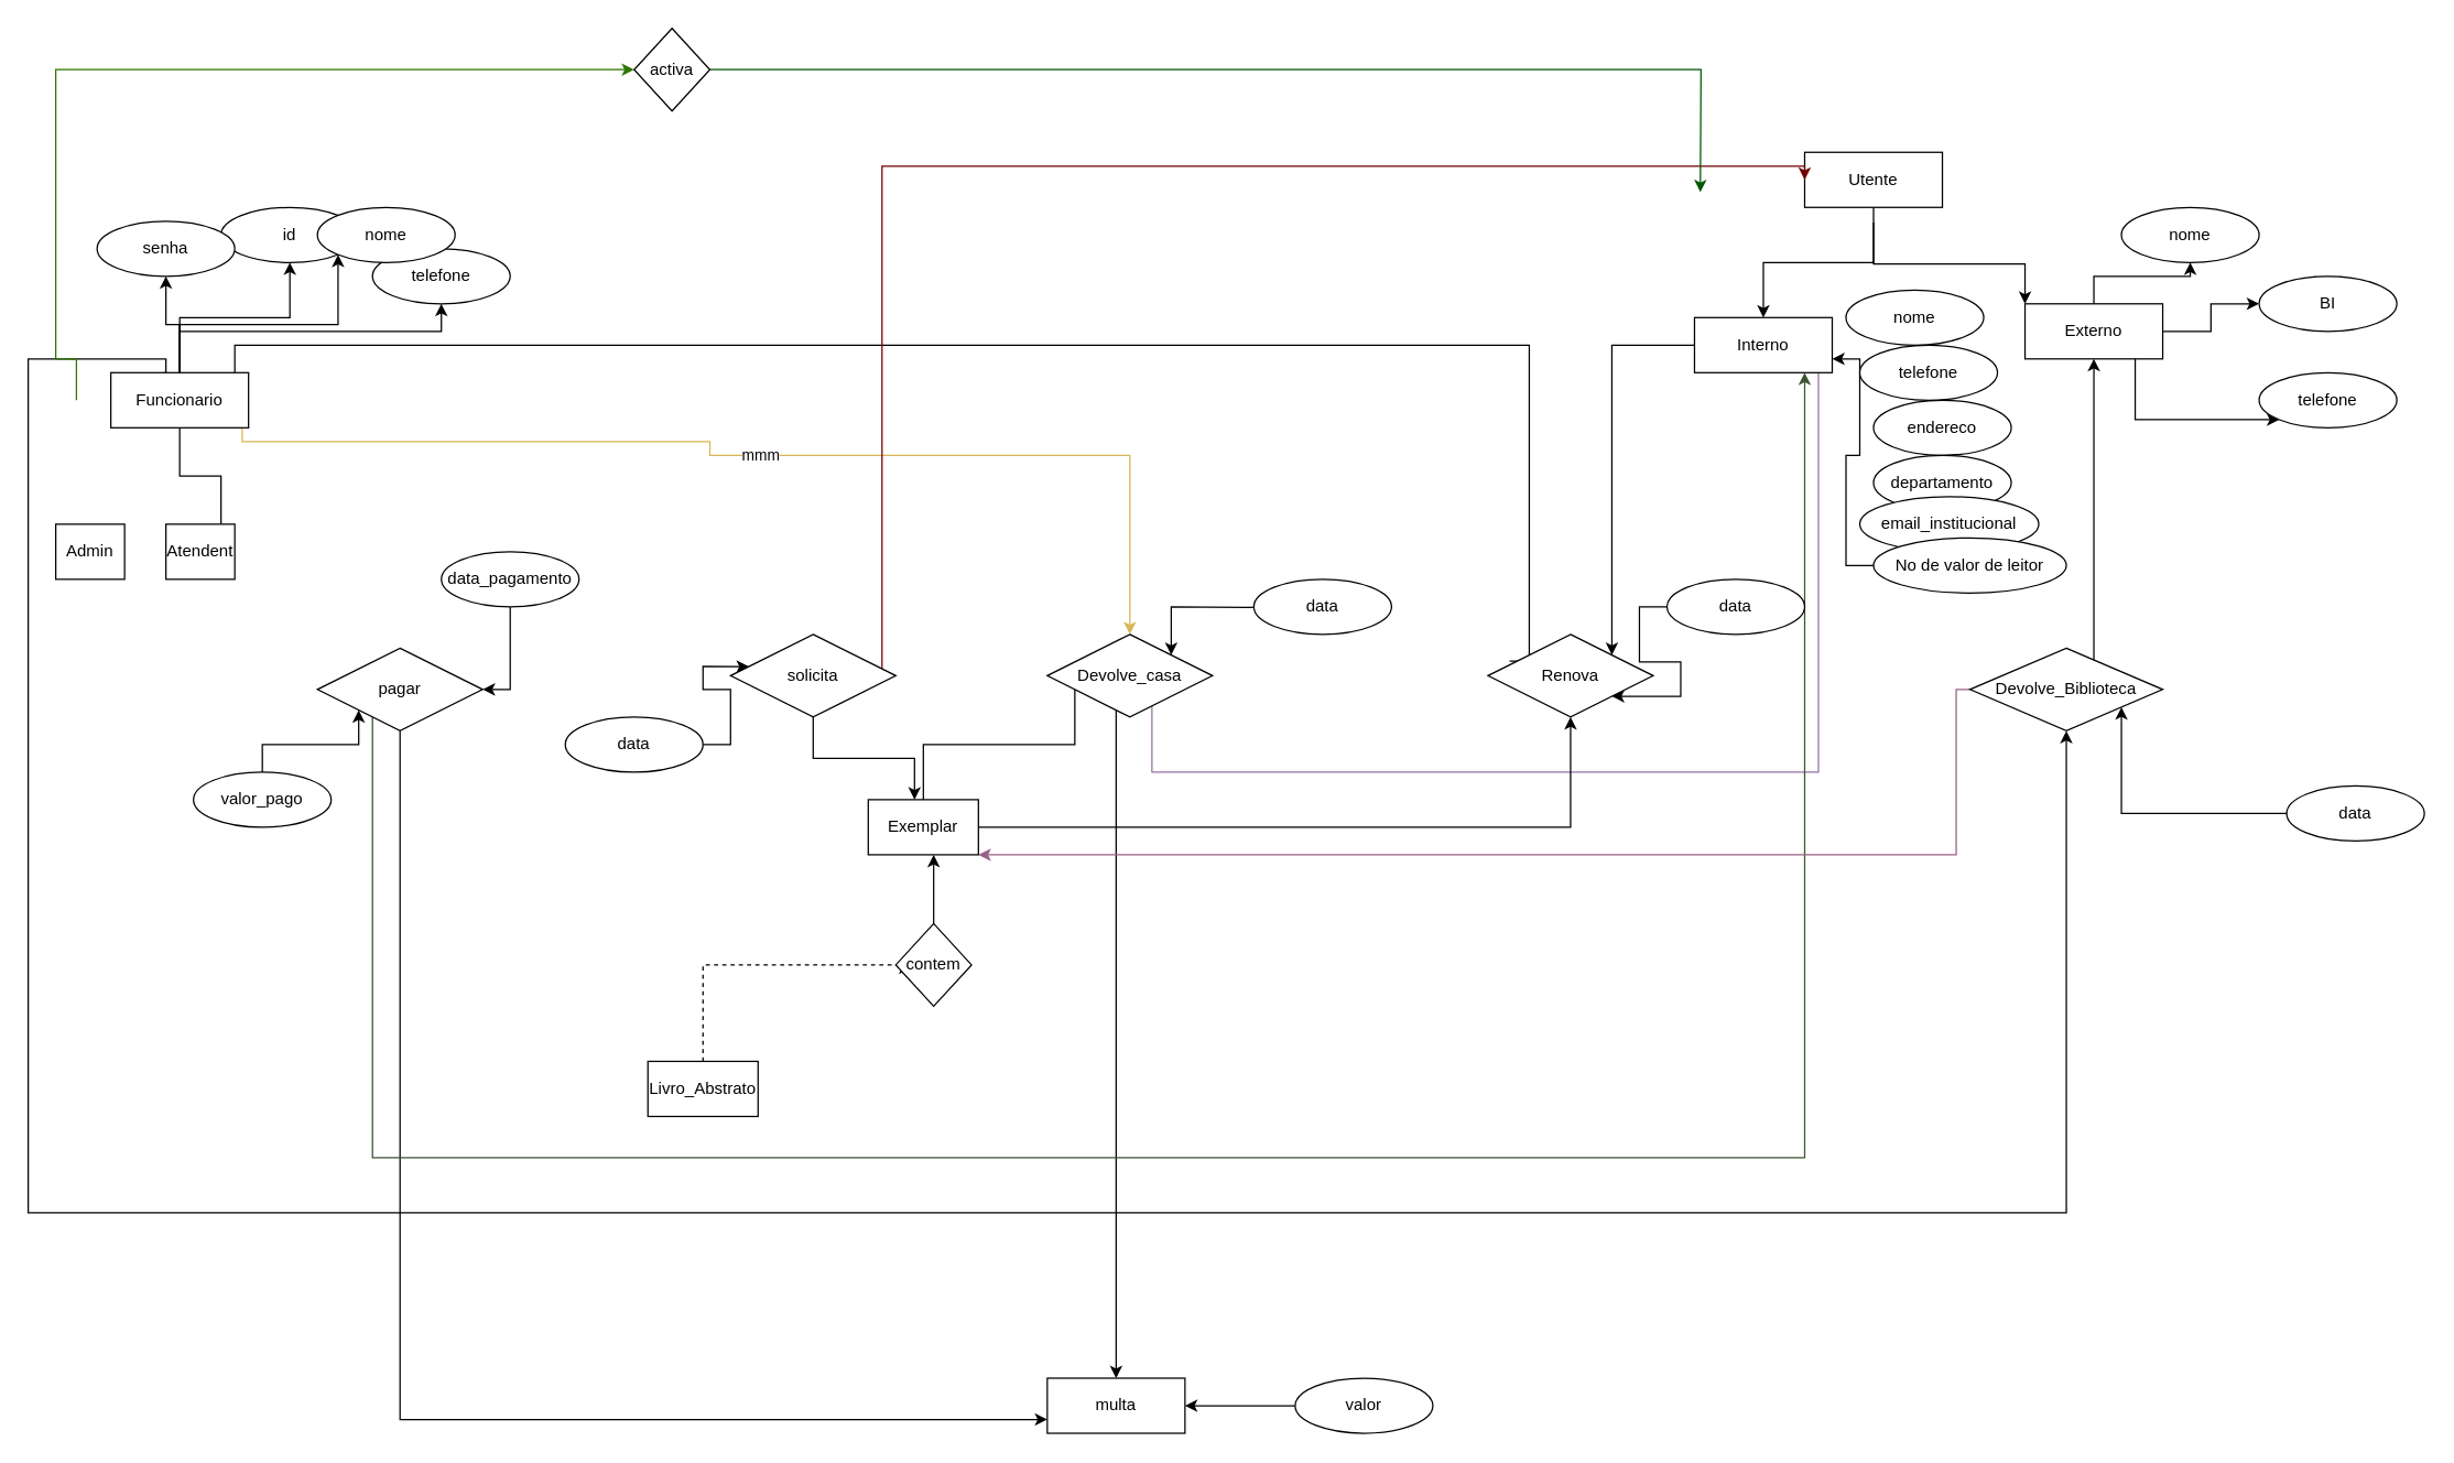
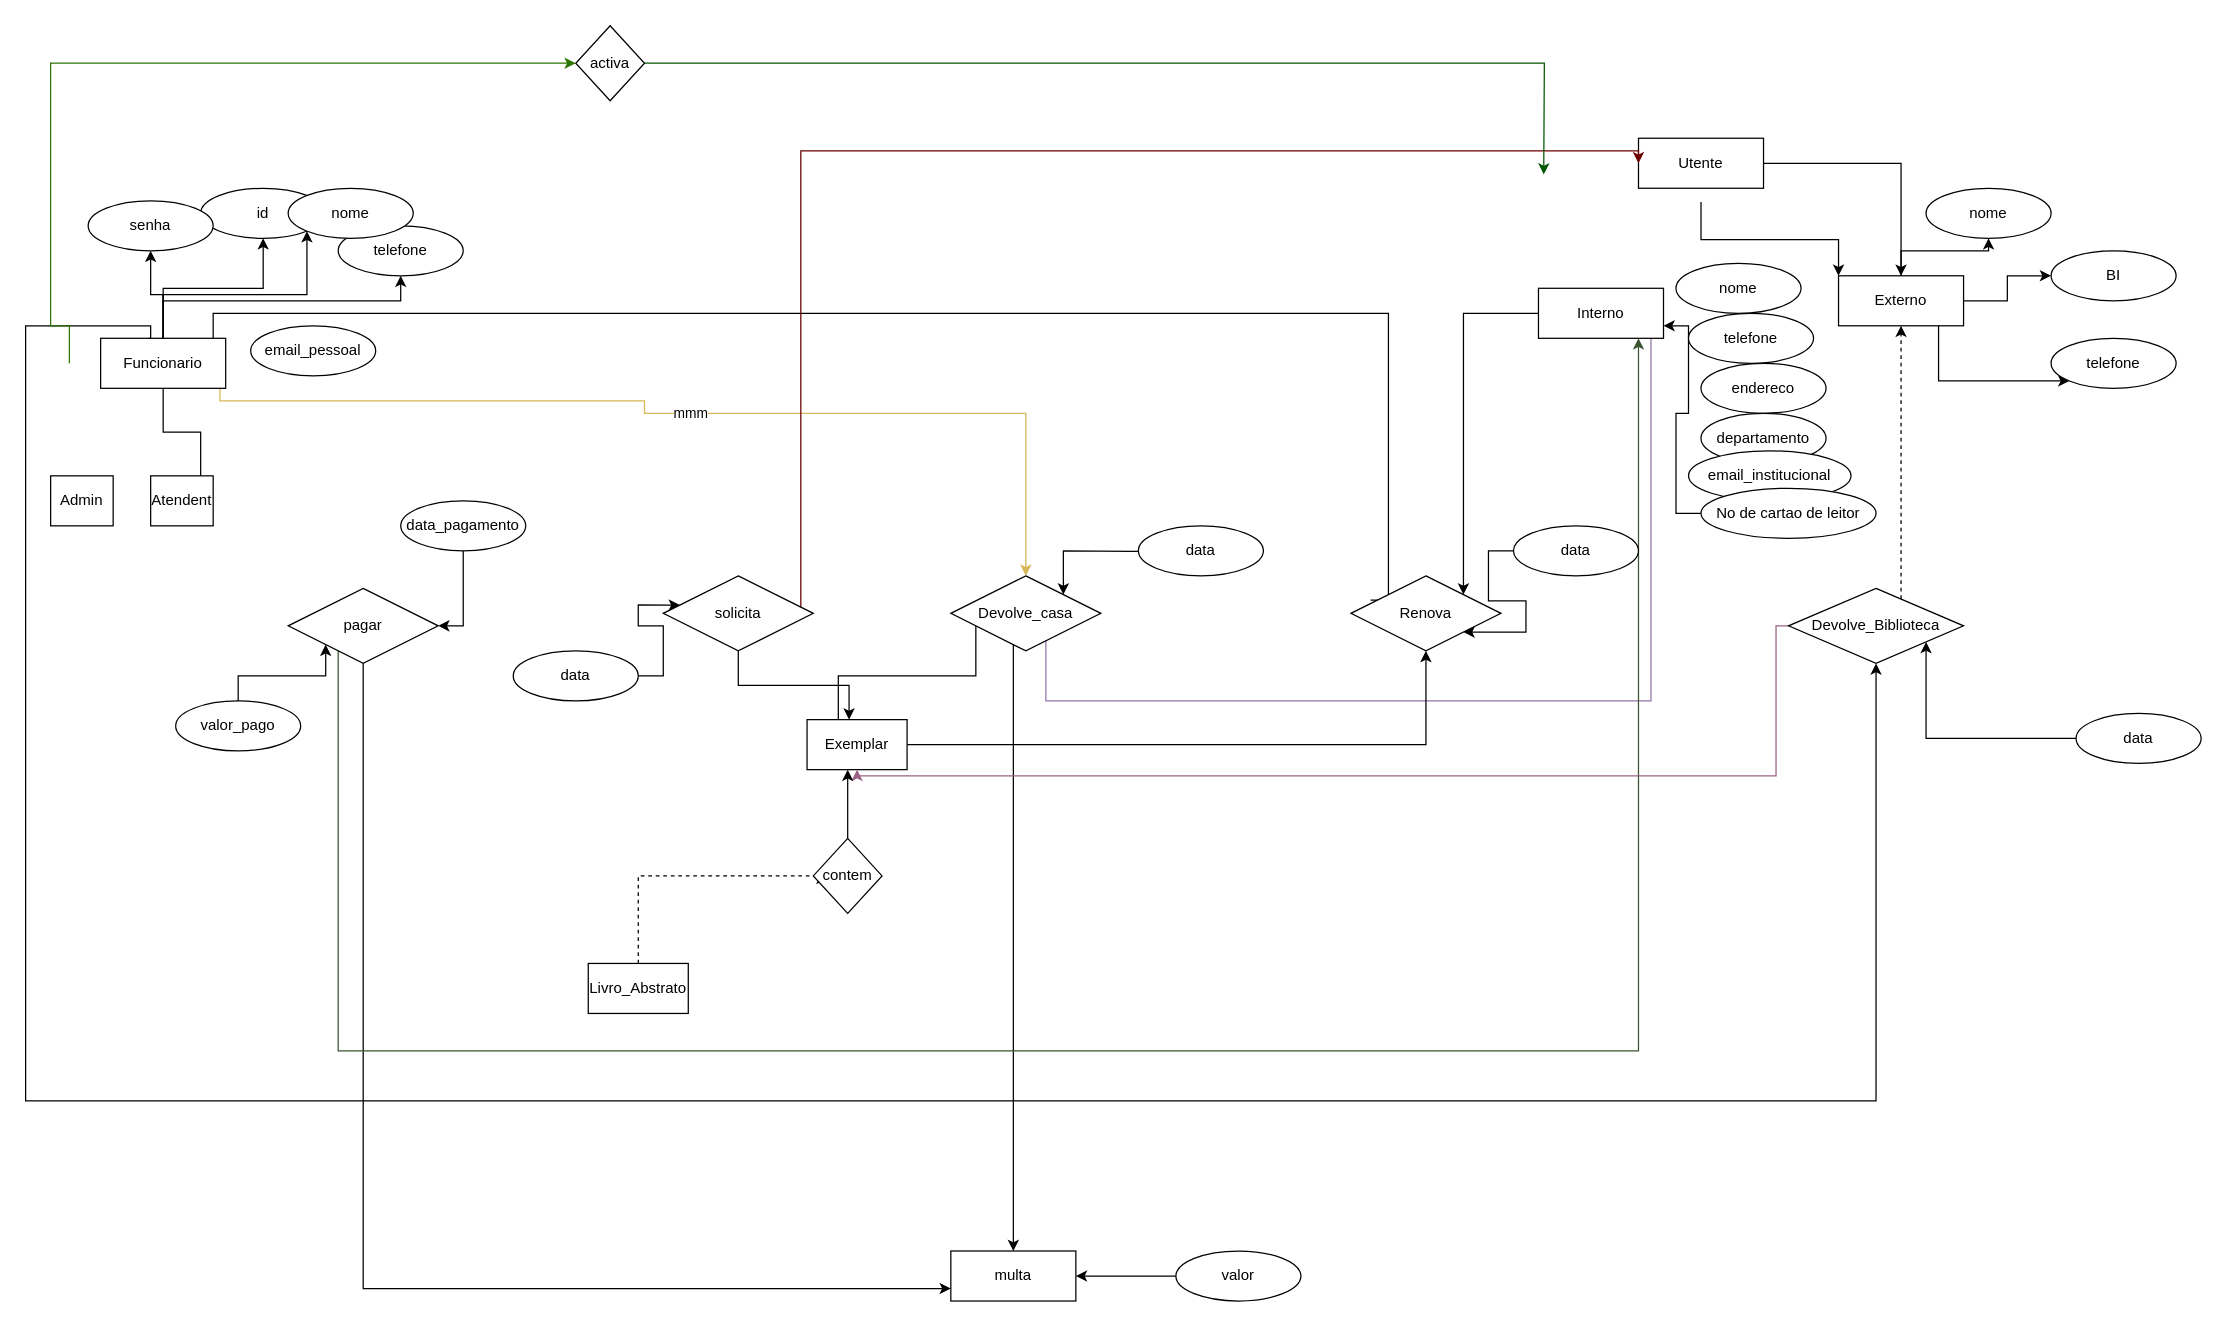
- <mxCell id="11" style="edgeStyle=orthogonalEdgeStyle;rounded=0;orthogonalLoop=1;jettySize=auto;html=1;" parent="1" source="13" target="28" edge="1"><mxGeometry relative="1" as="geometry" /></mxCell>
+ <mxCell id="11" style="edgeStyle=orthogonalEdgeStyle;rounded=0;orthogonalLoop=1;jettySize=auto;html=1;" parent="1" source="13" target="32" edge="1"><mxGeometry relative="1" as="geometry" /></mxCell>
+ <mxCell id="62" value="email_pessoal" style="ellipse;whiteSpace=wrap;html=1;align=center;" parent="1" vertex="1"><mxGeometry x="200" y="260" width="100" height="40" as="geometry" /></mxCell>
- <mxCell id="33" style="edgeStyle=orthogonalEdgeStyle;rounded=0;orthogonalLoop=1;jettySize=auto;html=1;" parent="1" source="35" target="32" edge="1"><mxGeometry relative="1" as="geometry"><Array as="points"><mxPoint x="1520" y="300" /><mxPoint x="1520" y="300" /></Array></mxGeometry></mxCell>
+ <mxCell id="33" style="edgeStyle=orthogonalEdgeStyle;rounded=0;orthogonalLoop=1;jettySize=auto;html=1;dashed=1;" parent="1" source="35" target="32" edge="1"><mxGeometry relative="1" as="geometry"><Array as="points"><mxPoint x="1520" y="300" /><mxPoint x="1520" y="300" /></Array></mxGeometry></mxCell>
- <mxCell id="72" value="No de valor de leitor" style="ellipse;whiteSpace=wrap;html=1;align=center;" parent="1" vertex="1"><mxGeometry x="1360" y="390" width="140" height="40" as="geometry" /></mxCell>
+ <mxCell id="72" value="No de cartao de leitor" style="ellipse;whiteSpace=wrap;html=1;align=center;" parent="1" vertex="1"><mxGeometry x="1360" y="390" width="140" height="40" as="geometry" /></mxCell>
- <mxCell id="16" value="Exemplar" style="whiteSpace=wrap;html=1;align=center;" parent="1" vertex="1"><mxGeometry x="630" y="580" width="80" height="40" as="geometry" /></mxCell>
+ <mxCell id="16" value="Exemplar" style="whiteSpace=wrap;html=1;align=center;" parent="1" vertex="1"><mxGeometry x="645" y="575" width="80" height="40" as="geometry" /></mxCell>
